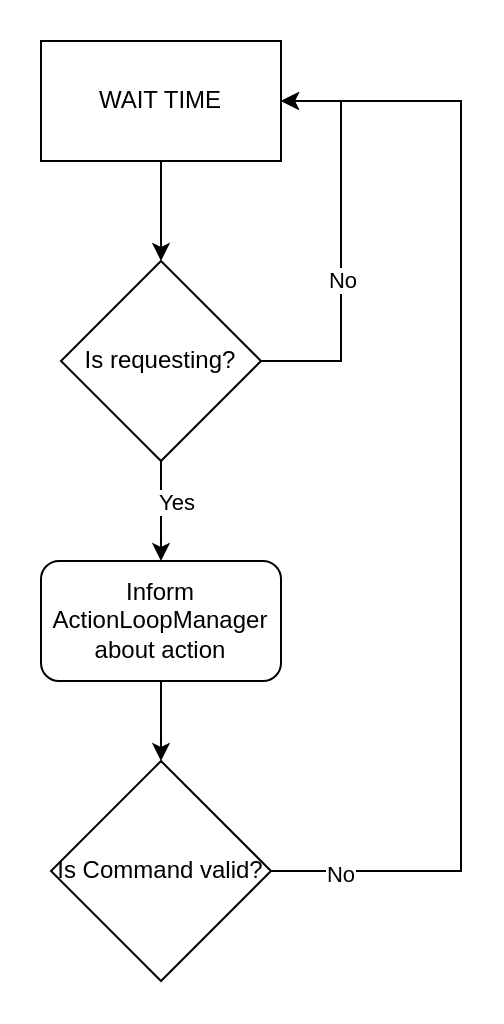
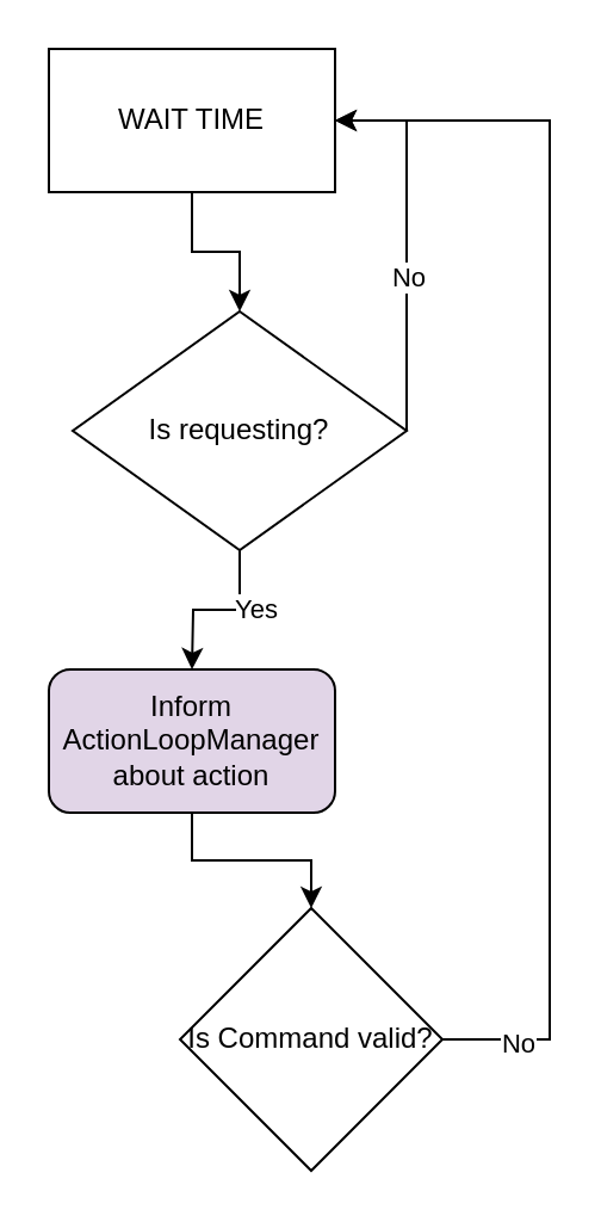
- <mxCell id="6" value="Is requesting?" style="rhombus;whiteSpace=wrap;html=1;" vertex="1" parent="1"><mxGeometry x="30" y="130" width="100" height="100" as="geometry" /></mxCell>
+ <mxCell id="6" value="Is requesting?" style="rhombus;whiteSpace=wrap;html=1;" vertex="1" parent="1"><mxGeometry x="30" y="130" width="140" height="100" as="geometry" /></mxCell>
- <mxCell id="10" value="Inform ActionLoopManager about action" style="rounded=1;whiteSpace=wrap;html=1;" vertex="1" parent="1"><mxGeometry x="20" y="280" width="120" height="60" as="geometry" /></mxCell>
+ <mxCell id="10" value="Inform ActionLoopManager about action" style="rounded=1;whiteSpace=wrap;html=1;fillColor=#e1d5e7;" vertex="1" parent="1"><mxGeometry x="20" y="280" width="120" height="60" as="geometry" /></mxCell>
- <mxCell id="13" value="Is Command valid?" style="rhombus;whiteSpace=wrap;html=1;" vertex="1" parent="1"><mxGeometry x="25" y="380" width="110" height="110" as="geometry" /></mxCell>
+ <mxCell id="13" value="Is Command valid?" style="rhombus;whiteSpace=wrap;html=1;" vertex="1" parent="1"><mxGeometry x="75" y="380" width="110" height="110" as="geometry" /></mxCell>
